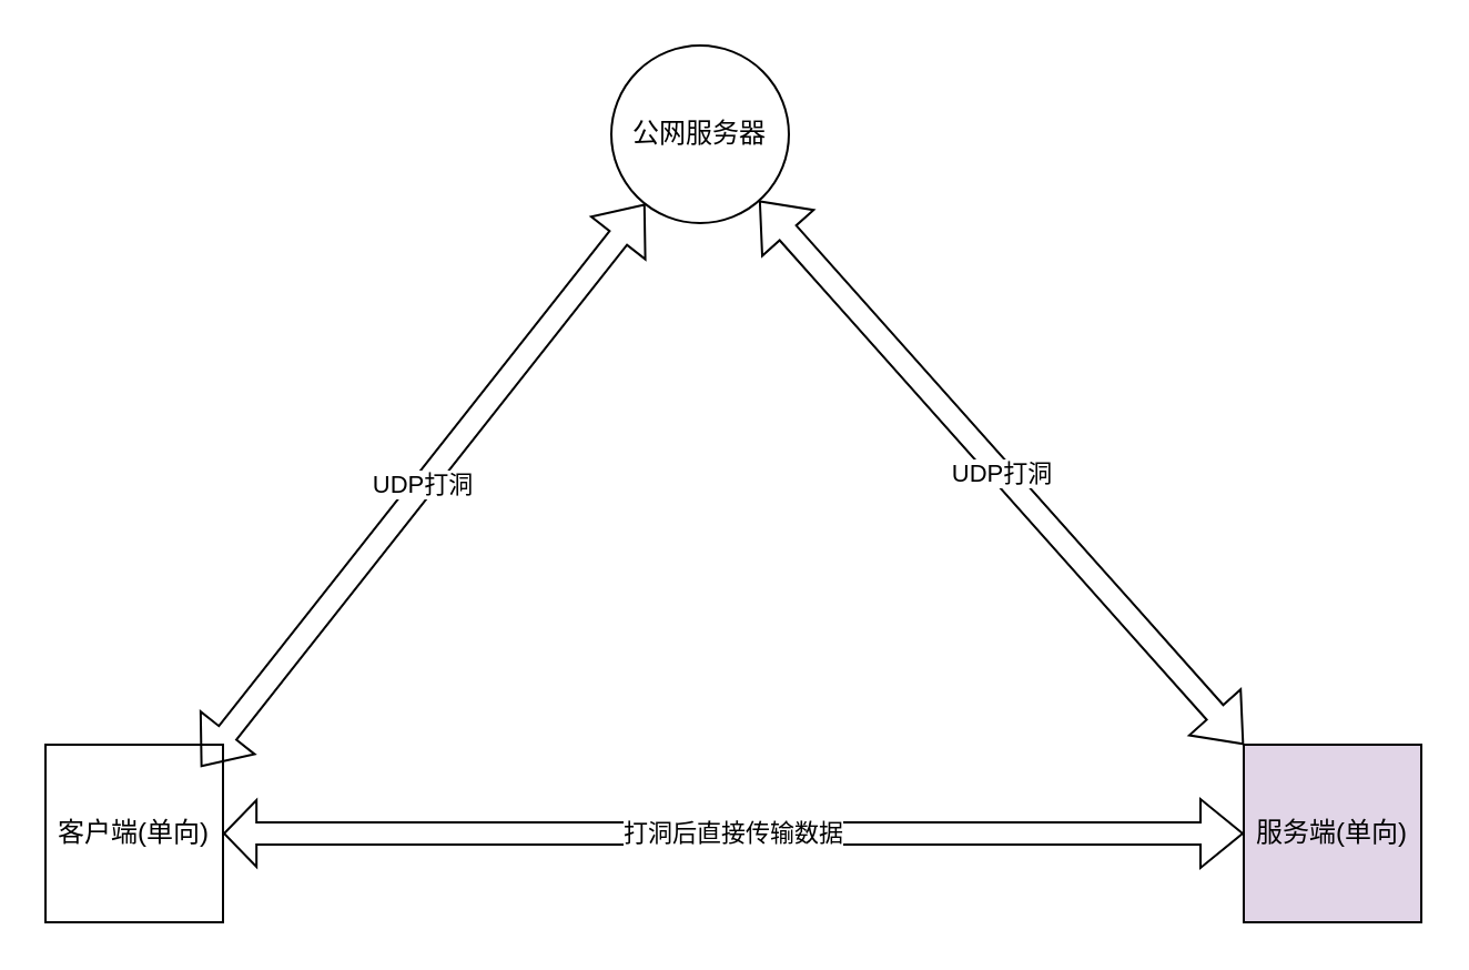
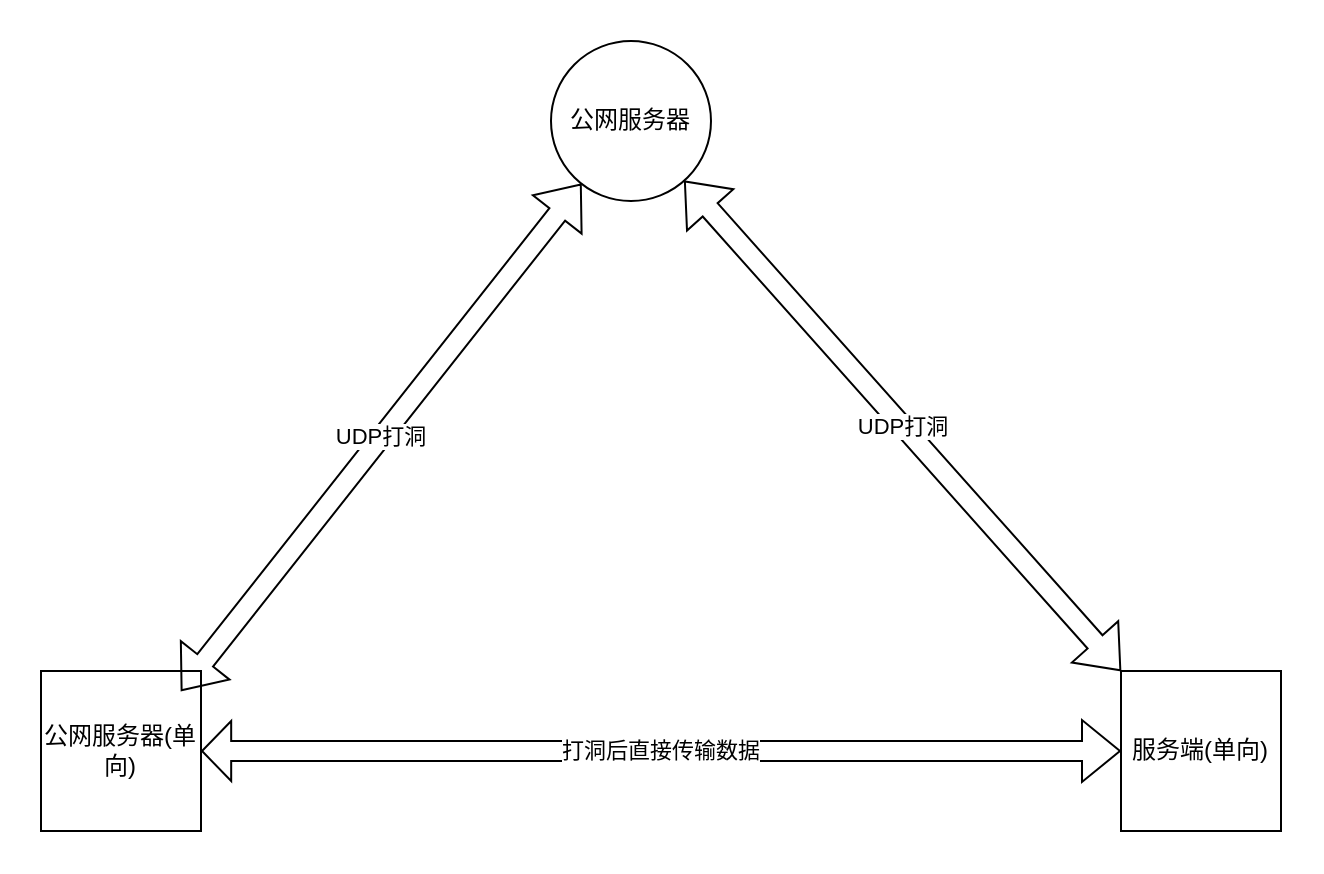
- <mxCell id="2" value="客户端(单向)" style="whiteSpace=wrap;html=1;aspect=fixed;" parent="1" vertex="1"><mxGeometry x="20" y="335" width="80" height="80" as="geometry" /></mxCell>
+ <mxCell id="2" value="公网服务器(单向)" style="whiteSpace=wrap;html=1;aspect=fixed;" parent="1" vertex="1"><mxGeometry x="20" y="335" width="80" height="80" as="geometry" /></mxCell>
- <mxCell id="4" value="服务端(单向)" style="whiteSpace=wrap;html=1;aspect=fixed;fillColor=#e1d5e7;" vertex="1" parent="1"><mxGeometry x="560" y="335" width="80" height="80" as="geometry" /></mxCell>
+ <mxCell id="4" value="服务端(单向)" style="whiteSpace=wrap;html=1;aspect=fixed;" vertex="1" parent="1"><mxGeometry x="560" y="335" width="80" height="80" as="geometry" /></mxCell>
